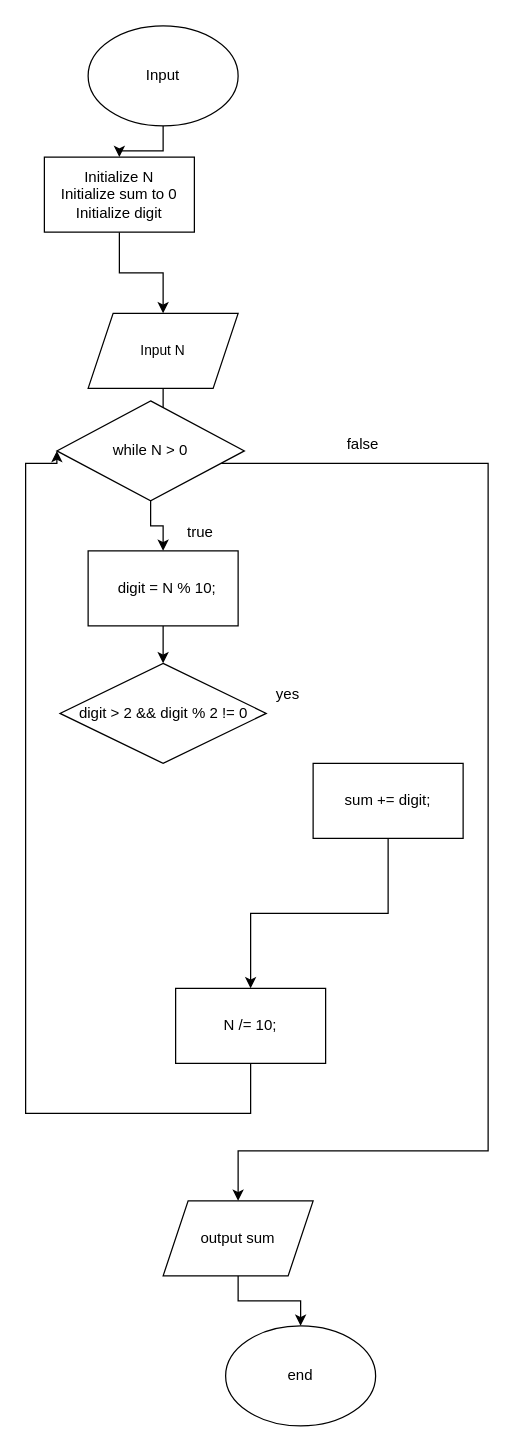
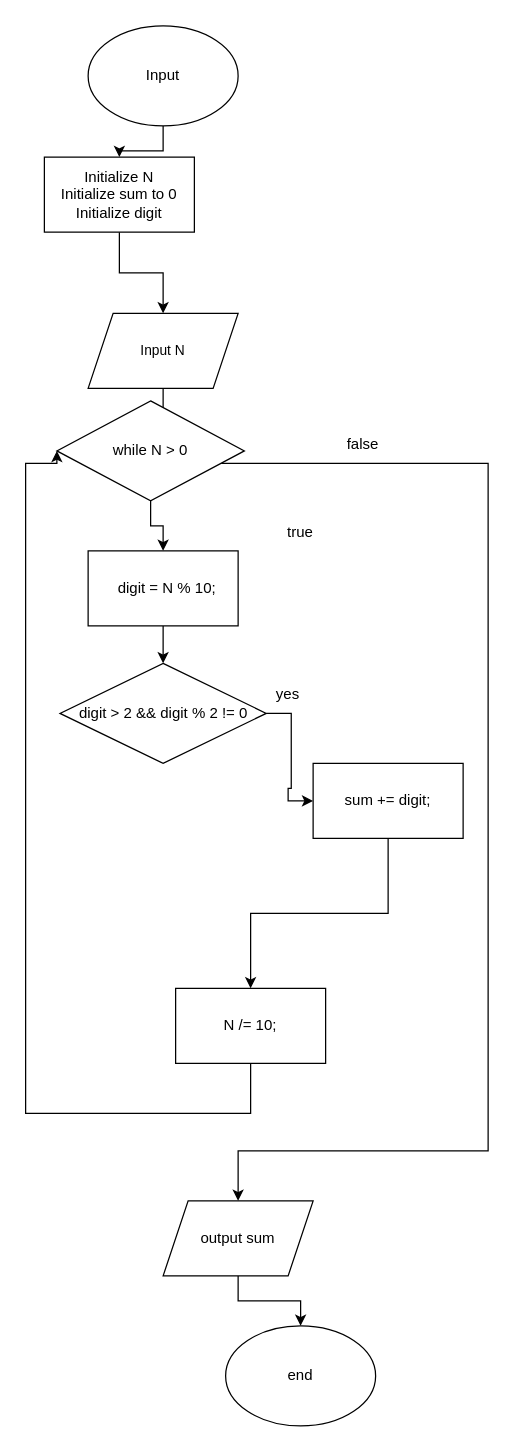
- <mxCell id="13" value="true" style="text;html=1;strokeColor=none;fillColor=none;align=center;verticalAlign=middle;whiteSpace=wrap;rounded=0;" vertex="1" parent="1"><mxGeometry x="130" y="410" width="60" height="30" as="geometry" /></mxCell>
+ <mxCell id="13" value="true" style="text;html=1;strokeColor=none;fillColor=none;align=center;verticalAlign=middle;whiteSpace=wrap;rounded=0;" vertex="1" parent="1"><mxGeometry x="210" y="410" width="60" height="30" as="geometry" /></mxCell>
+ <mxCell id="14" style="edgeStyle=orthogonalEdgeStyle;rounded=0;orthogonalLoop=1;jettySize=auto;html=1;" edge="1" parent="1" source="15" target="17"><mxGeometry relative="1" as="geometry" /></mxCell>
